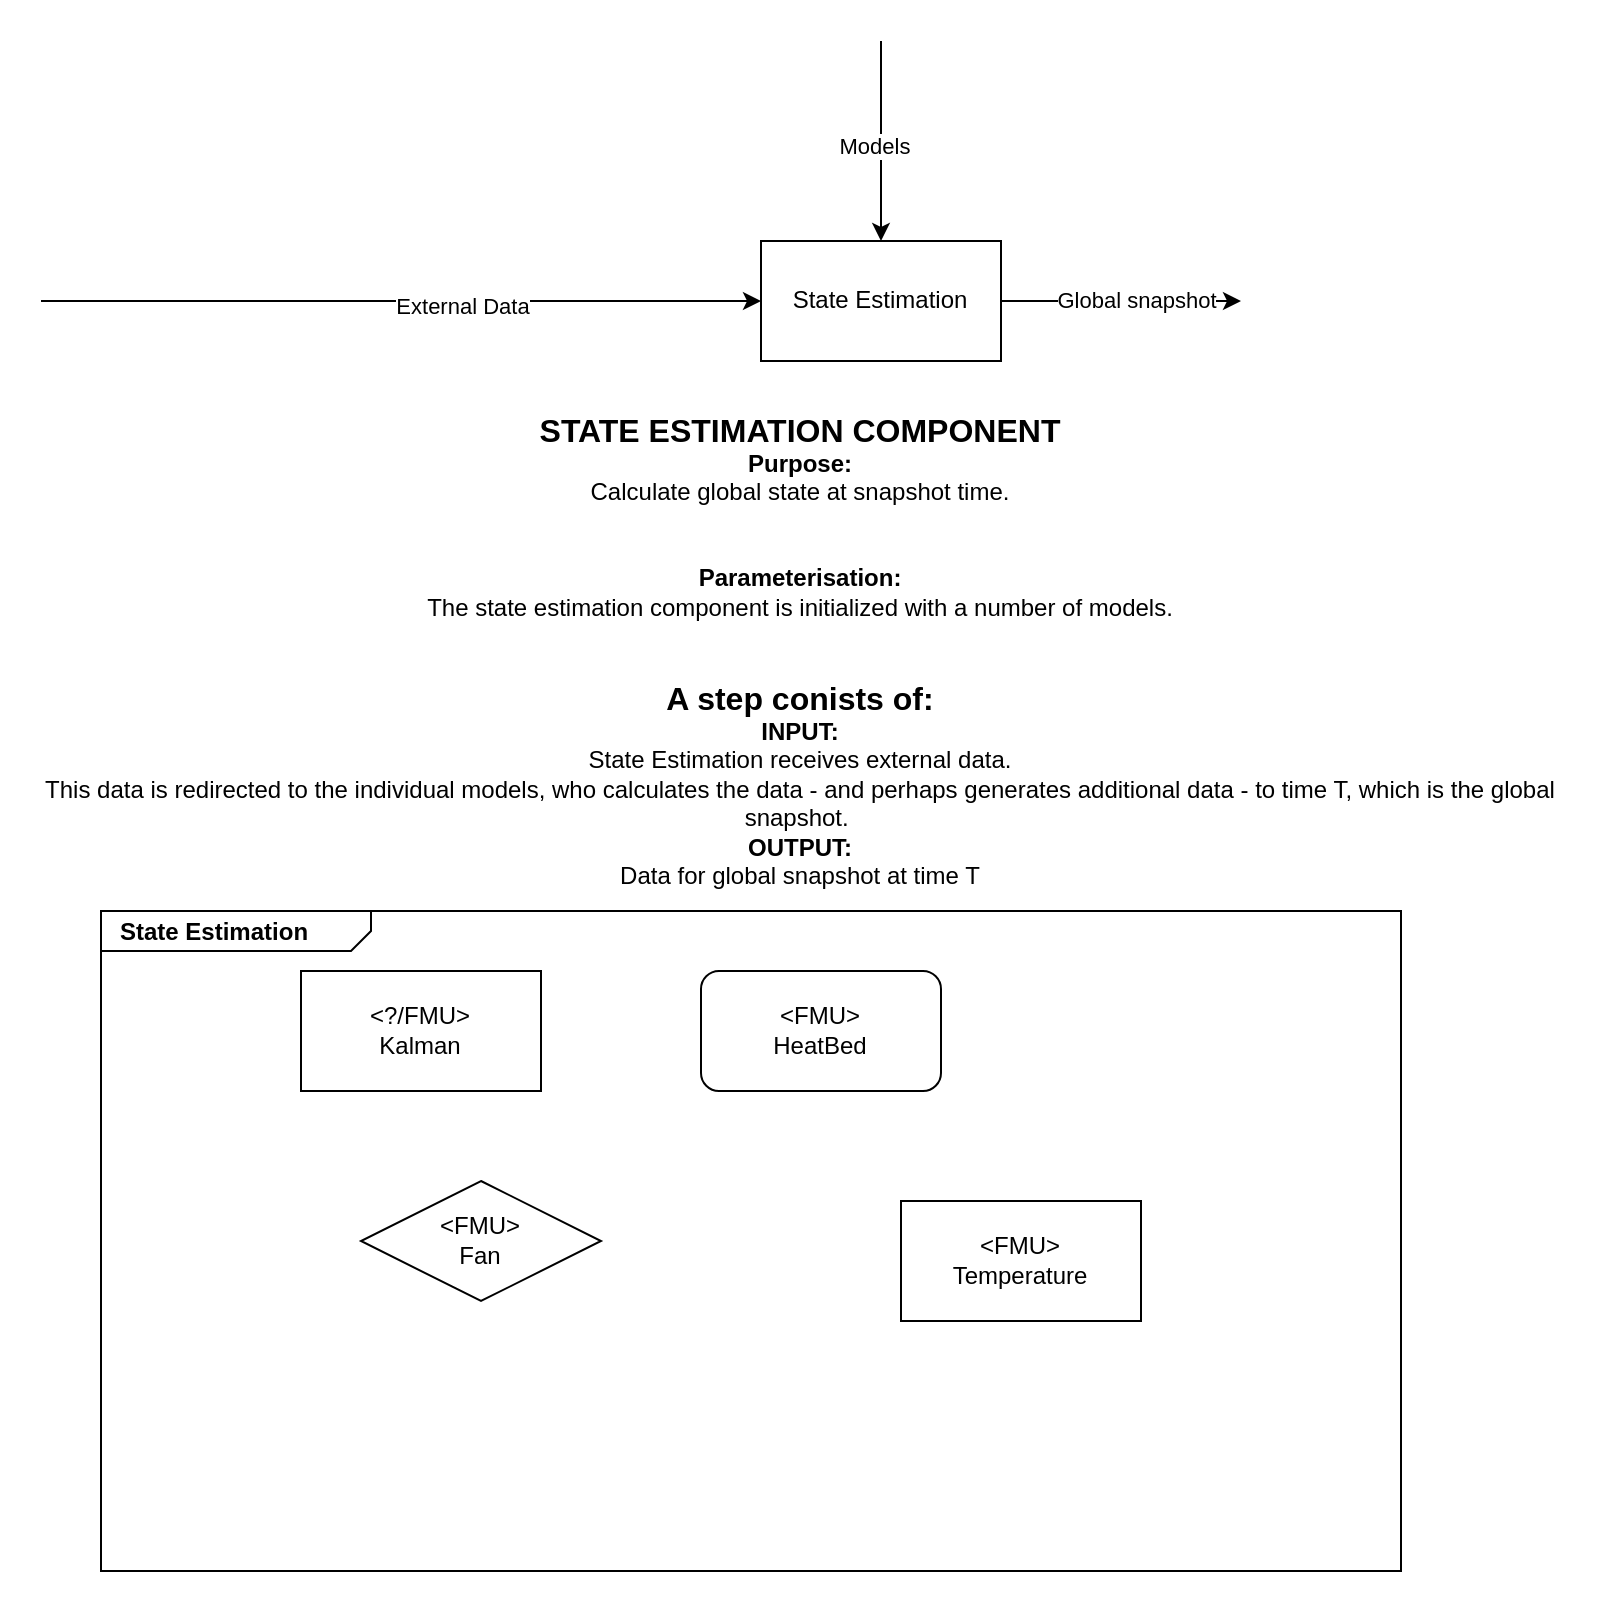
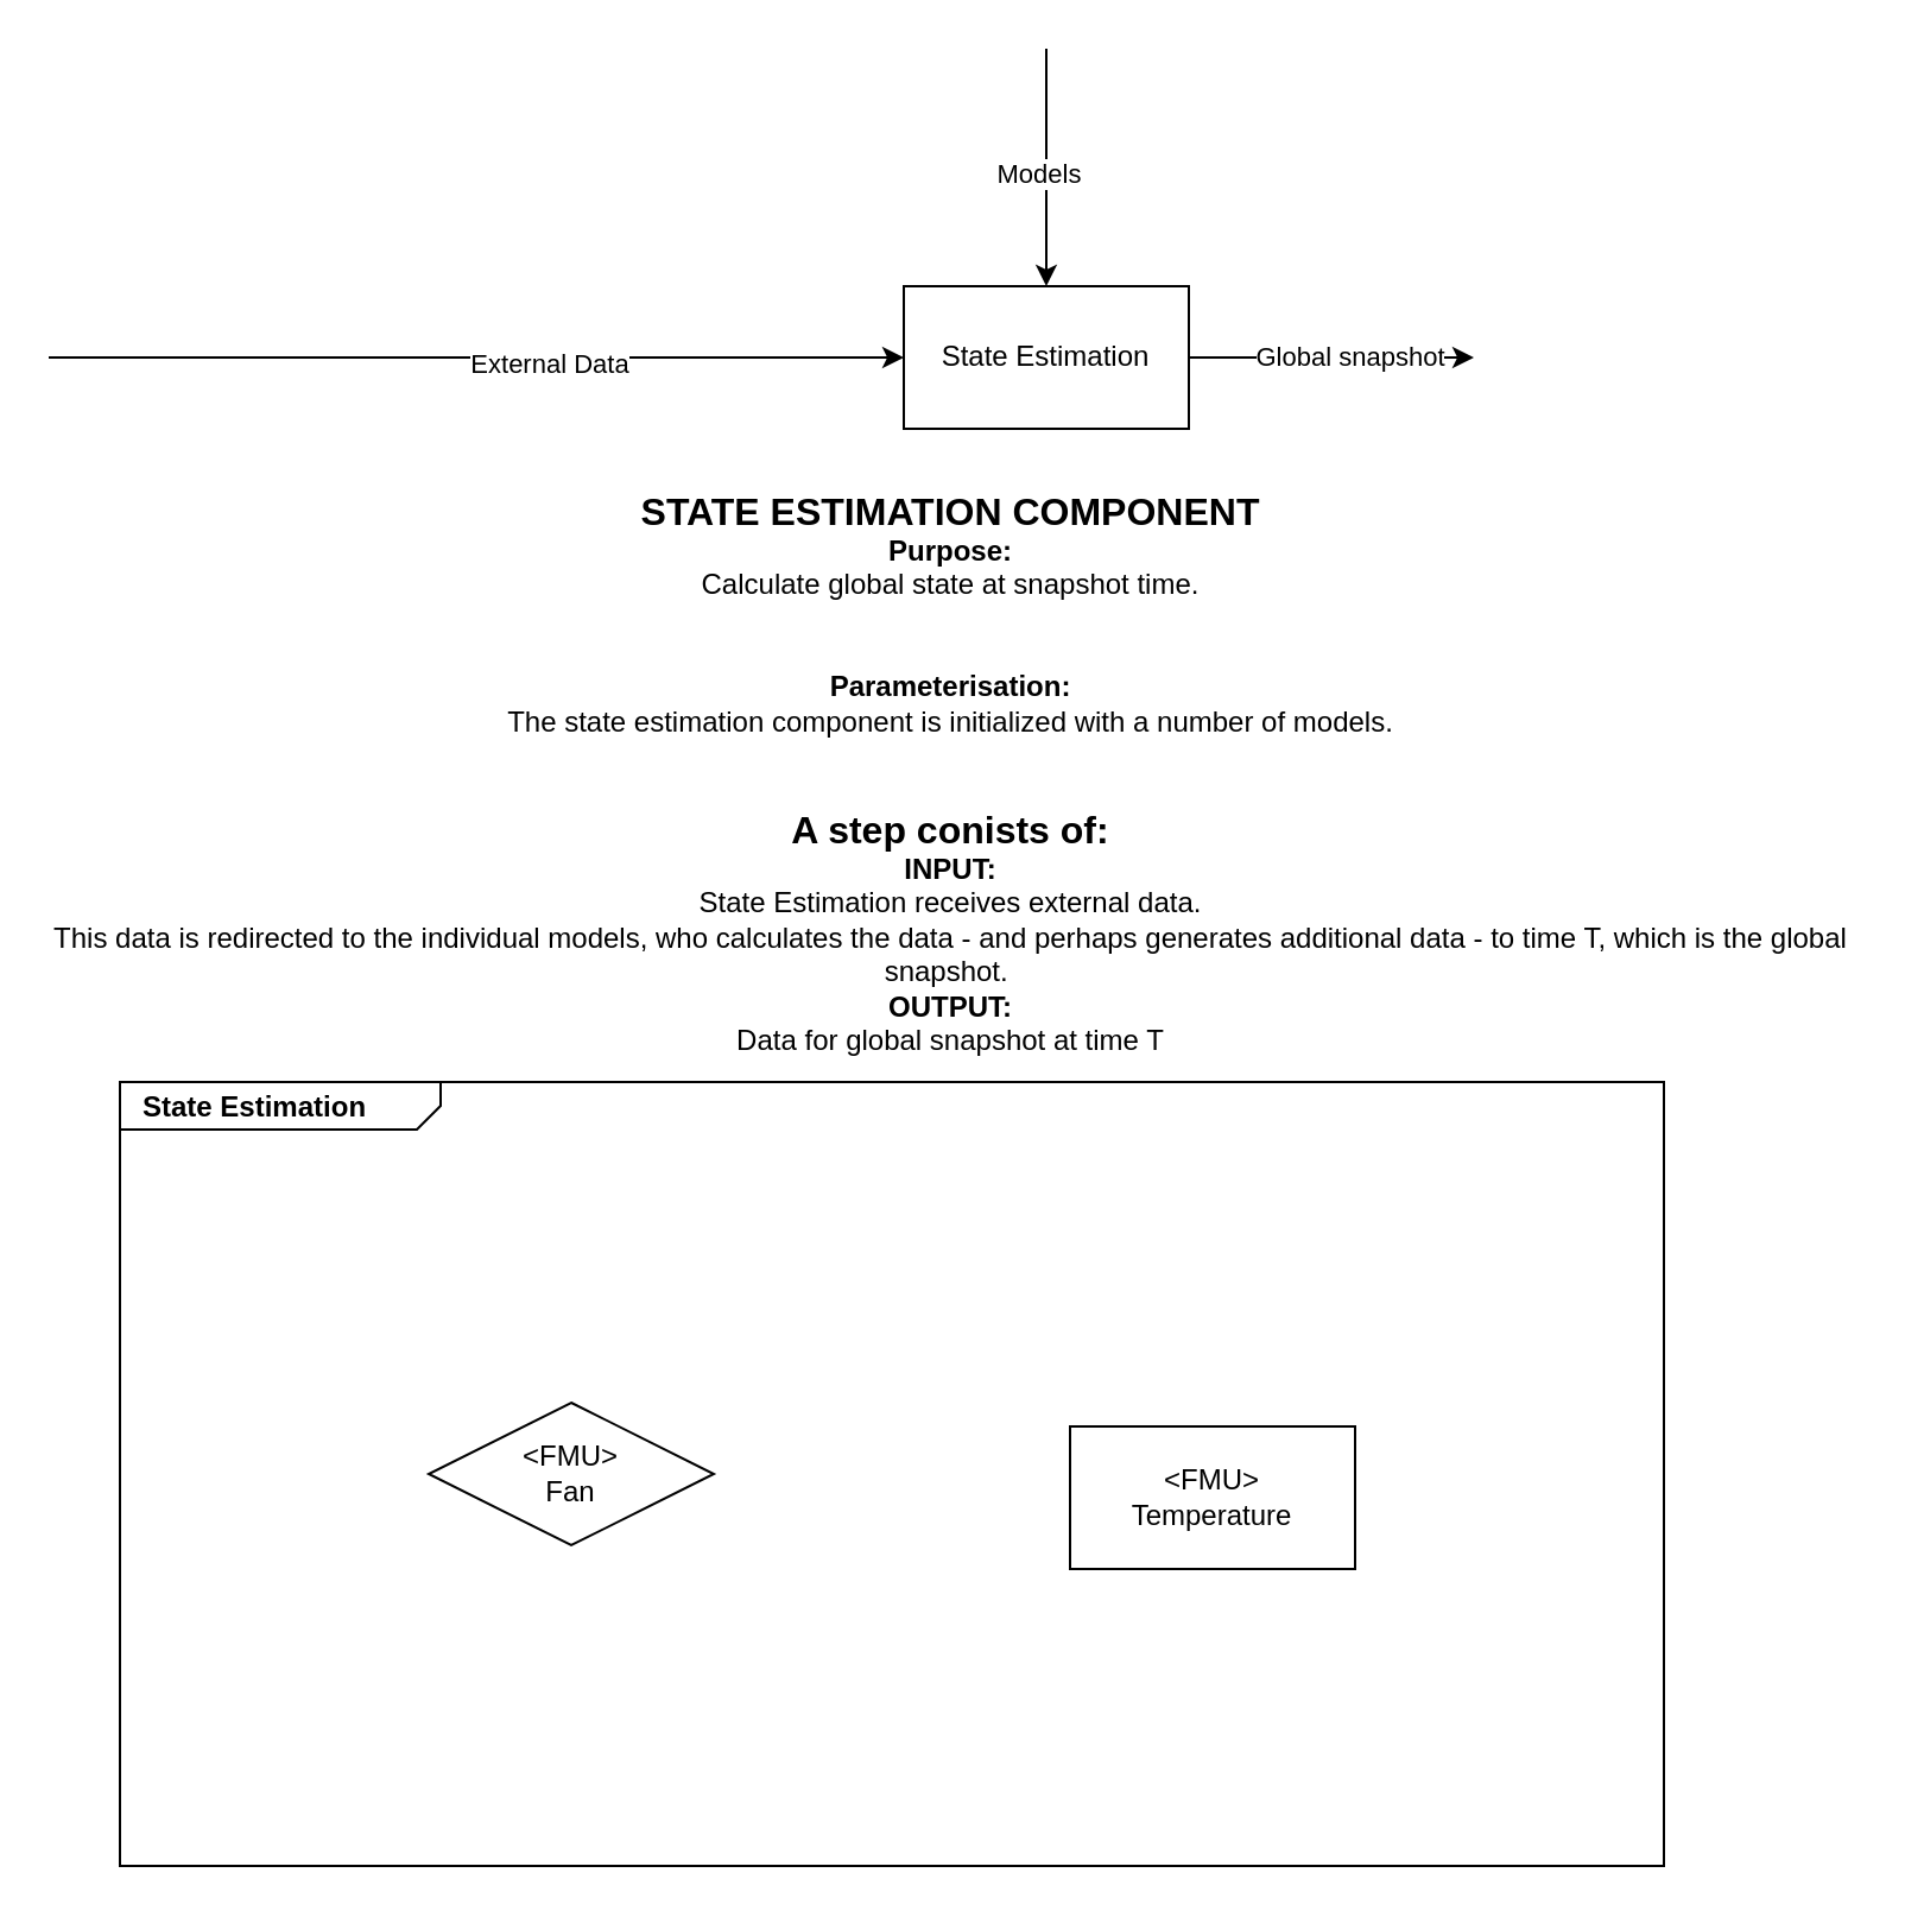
- <mxCell id="14" value="&amp;lt;?/FMU&amp;gt;&lt;br&gt;Kalman" style="rounded=0;whiteSpace=wrap;html=1;" parent="1" vertex="1"><mxGeometry x="150" y="485" width="120" height="60" as="geometry" /></mxCell>
- <mxCell id="11" value="&amp;lt;FMU&amp;gt;&lt;br&gt;HeatBed" style="rounded=1;whiteSpace=wrap;html=1;" parent="1" vertex="1"><mxGeometry x="350" y="485" width="120" height="60" as="geometry" /></mxCell>
